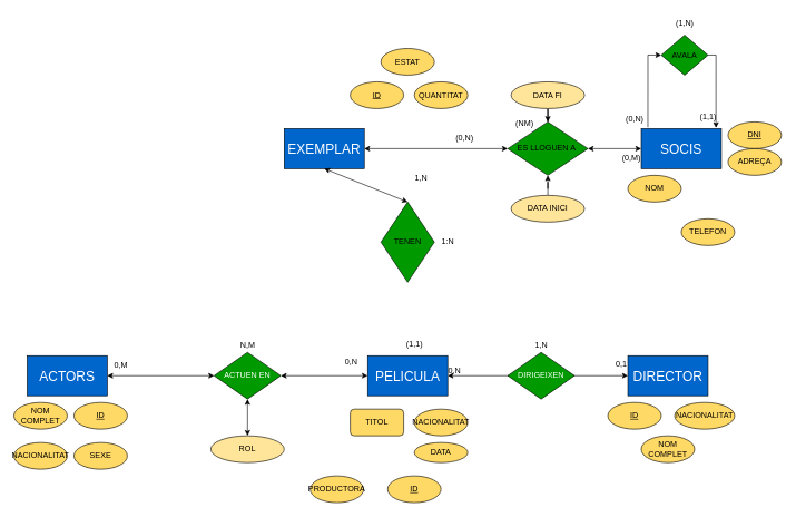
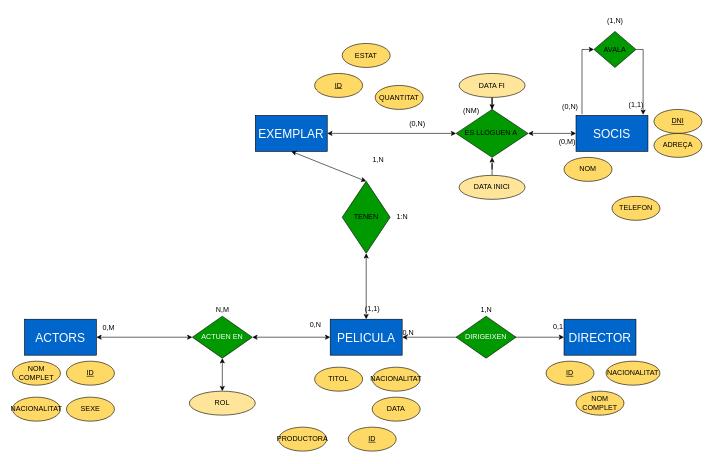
- <mxCell id="38" value="&lt;font style=&quot;color: rgb(0, 0, 0);&quot;&gt;QUANTITAT&lt;/font&gt;" style="ellipse;whiteSpace=wrap;html=1;fillColor=#FFD966;" vertex="1" parent="1"><mxGeometry x="620" y="122" width="80" height="40" as="geometry" /></mxCell>
+ <mxCell id="38" value="&lt;font style=&quot;color: rgb(0, 0, 0);&quot;&gt;QUANTITAT&lt;/font&gt;" style="ellipse;whiteSpace=wrap;html=1;fillColor=#FFD966;" vertex="1" parent="1"><mxGeometry x="625" y="142" width="80" height="40" as="geometry" /></mxCell>
+ <mxCell id="32" value="" style="endArrow=classic;startArrow=classic;html=1;rounded=0;exitX=0.5;exitY=0;exitDx=0;exitDy=0;entryX=0.5;entryY=1;entryDx=0;entryDy=0;" parent="1" source="2" target="33" edge="1"><mxGeometry width="50" height="50" relative="1" as="geometry"><mxPoint x="610" y="532" as="sourcePoint" /><mxPoint x="610" y="252" as="targetPoint" /></mxGeometry></mxCell>
- <mxCell id="3" value="&lt;font style=&quot;color: rgb(0, 0, 0);&quot;&gt;TITOL&lt;/font&gt;" style="whiteSpace=wrap;html=1;fillColor=#FFD966;rounded=1;" parent="1" vertex="1"><mxGeometry x="524" y="612" width="80" height="40" as="geometry" /></mxCell>
+ <mxCell id="3" value="&lt;font style=&quot;color: rgb(0, 0, 0);&quot;&gt;TITOL&lt;/font&gt;" style="ellipse;whiteSpace=wrap;html=1;fillColor=#FFD966;" parent="1" vertex="1"><mxGeometry x="524" y="612" width="80" height="40" as="geometry" /></mxCell>
- <mxCell id="5" value="&lt;font style=&quot;color: rgb(0, 0, 0);&quot;&gt;DATA&lt;/font&gt;" style="ellipse;whiteSpace=wrap;html=1;fillColor=#FFD966;" parent="1" vertex="1"><mxGeometry x="620" y="662" width="80" height="30" as="geometry" /></mxCell>
+ <mxCell id="5" value="&lt;font style=&quot;color: rgb(0, 0, 0);&quot;&gt;DATA&lt;/font&gt;" style="ellipse;whiteSpace=wrap;html=1;fillColor=#FFD966;" parent="1" vertex="1"><mxGeometry x="620" y="662" width="80" height="40" as="geometry" /></mxCell>
